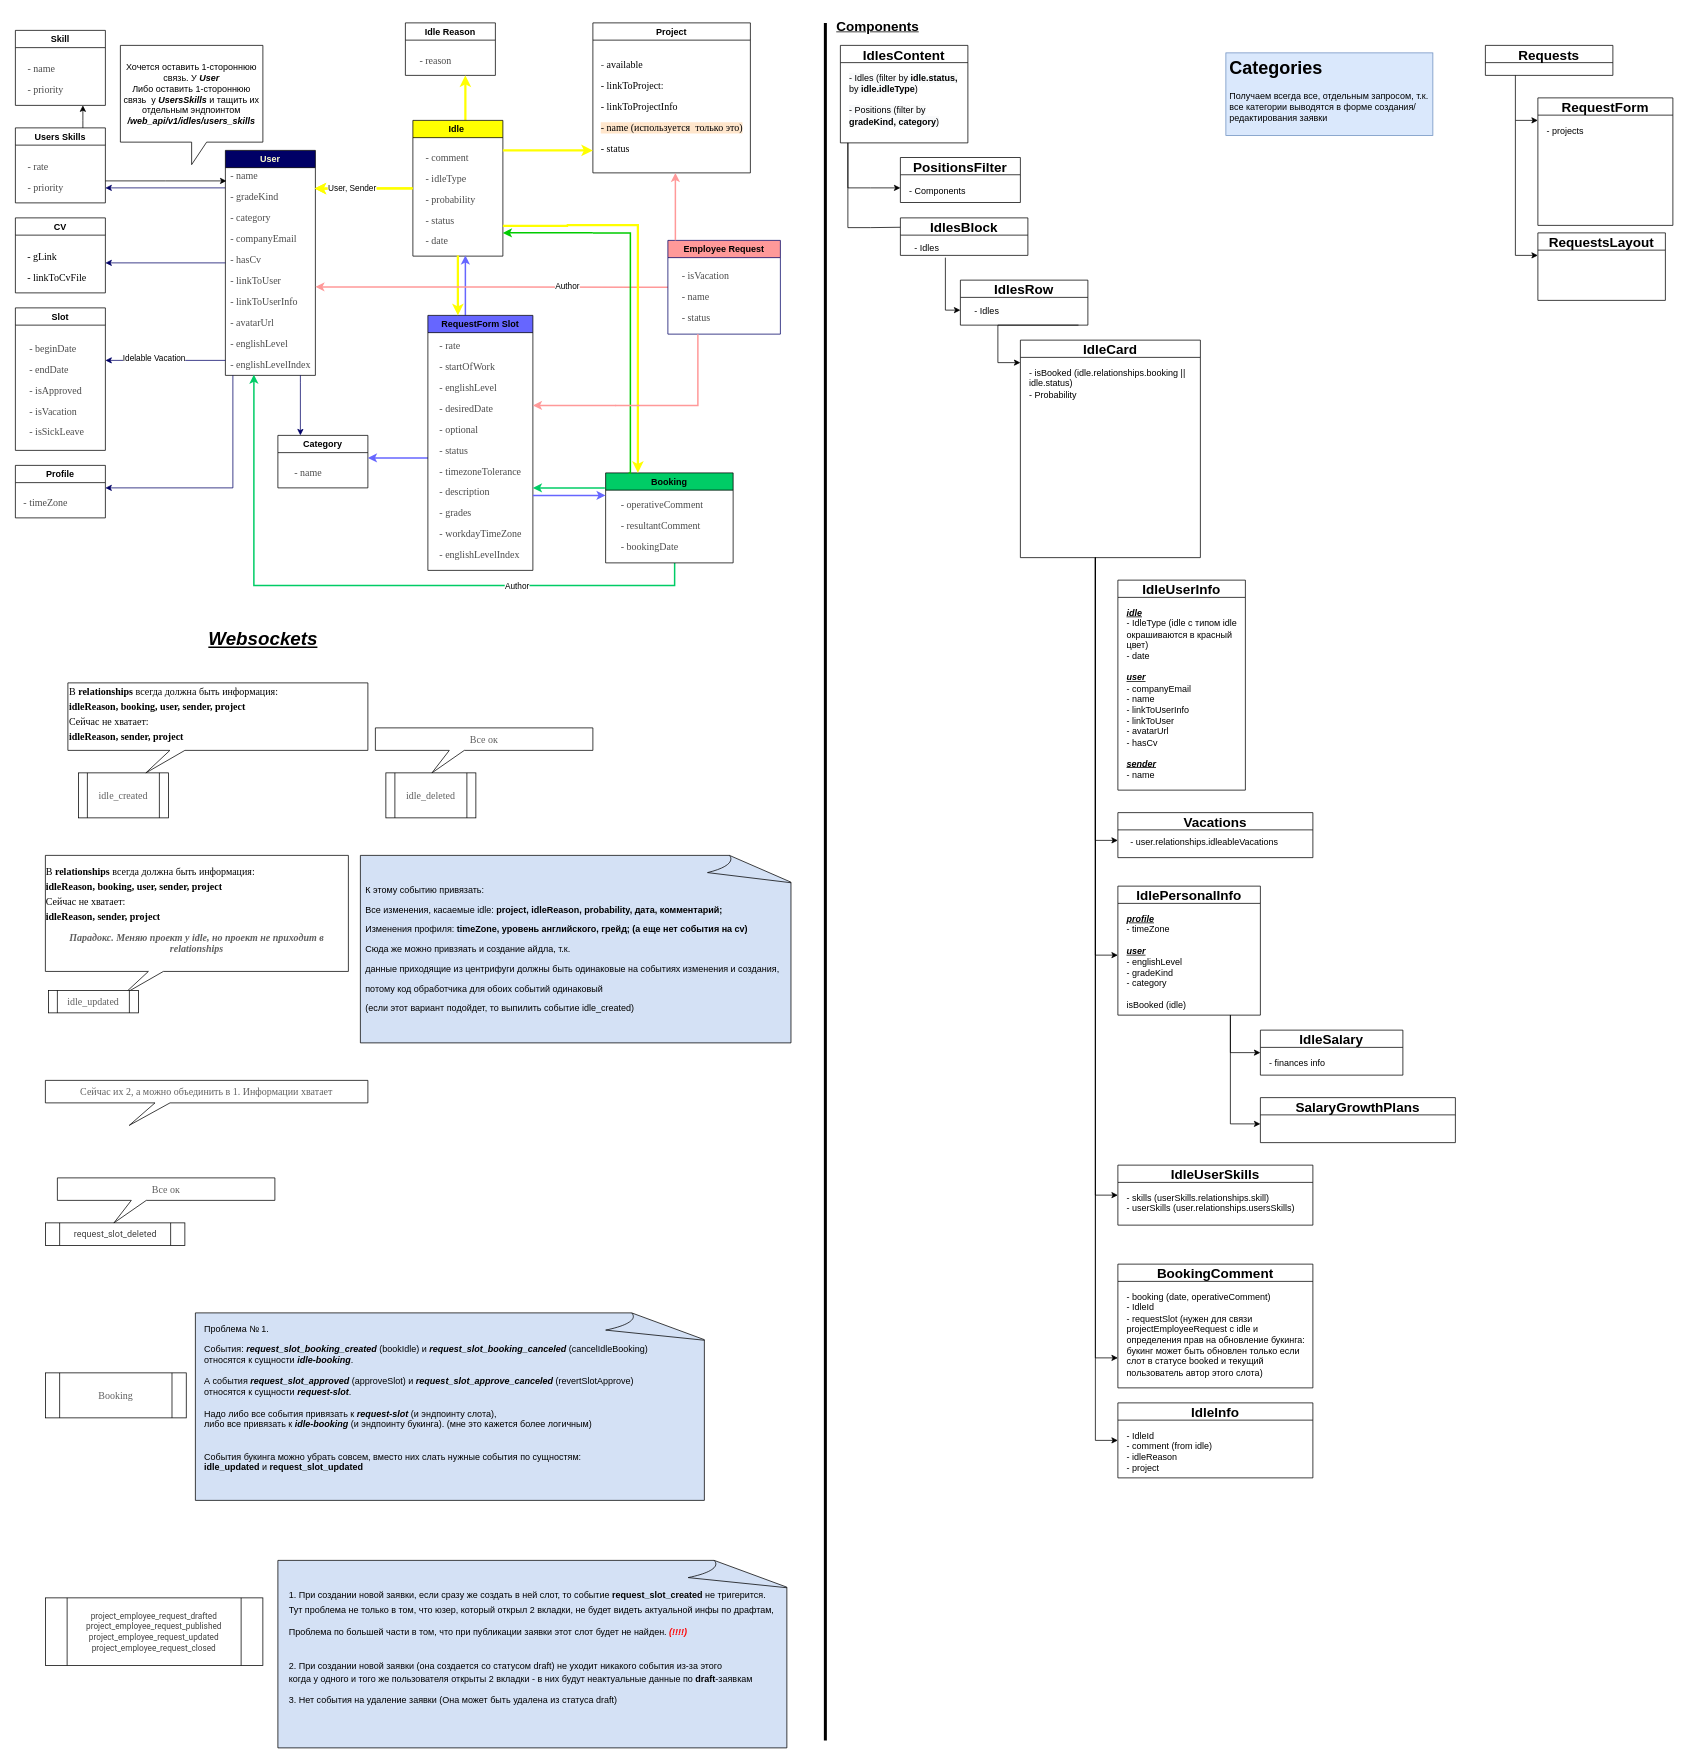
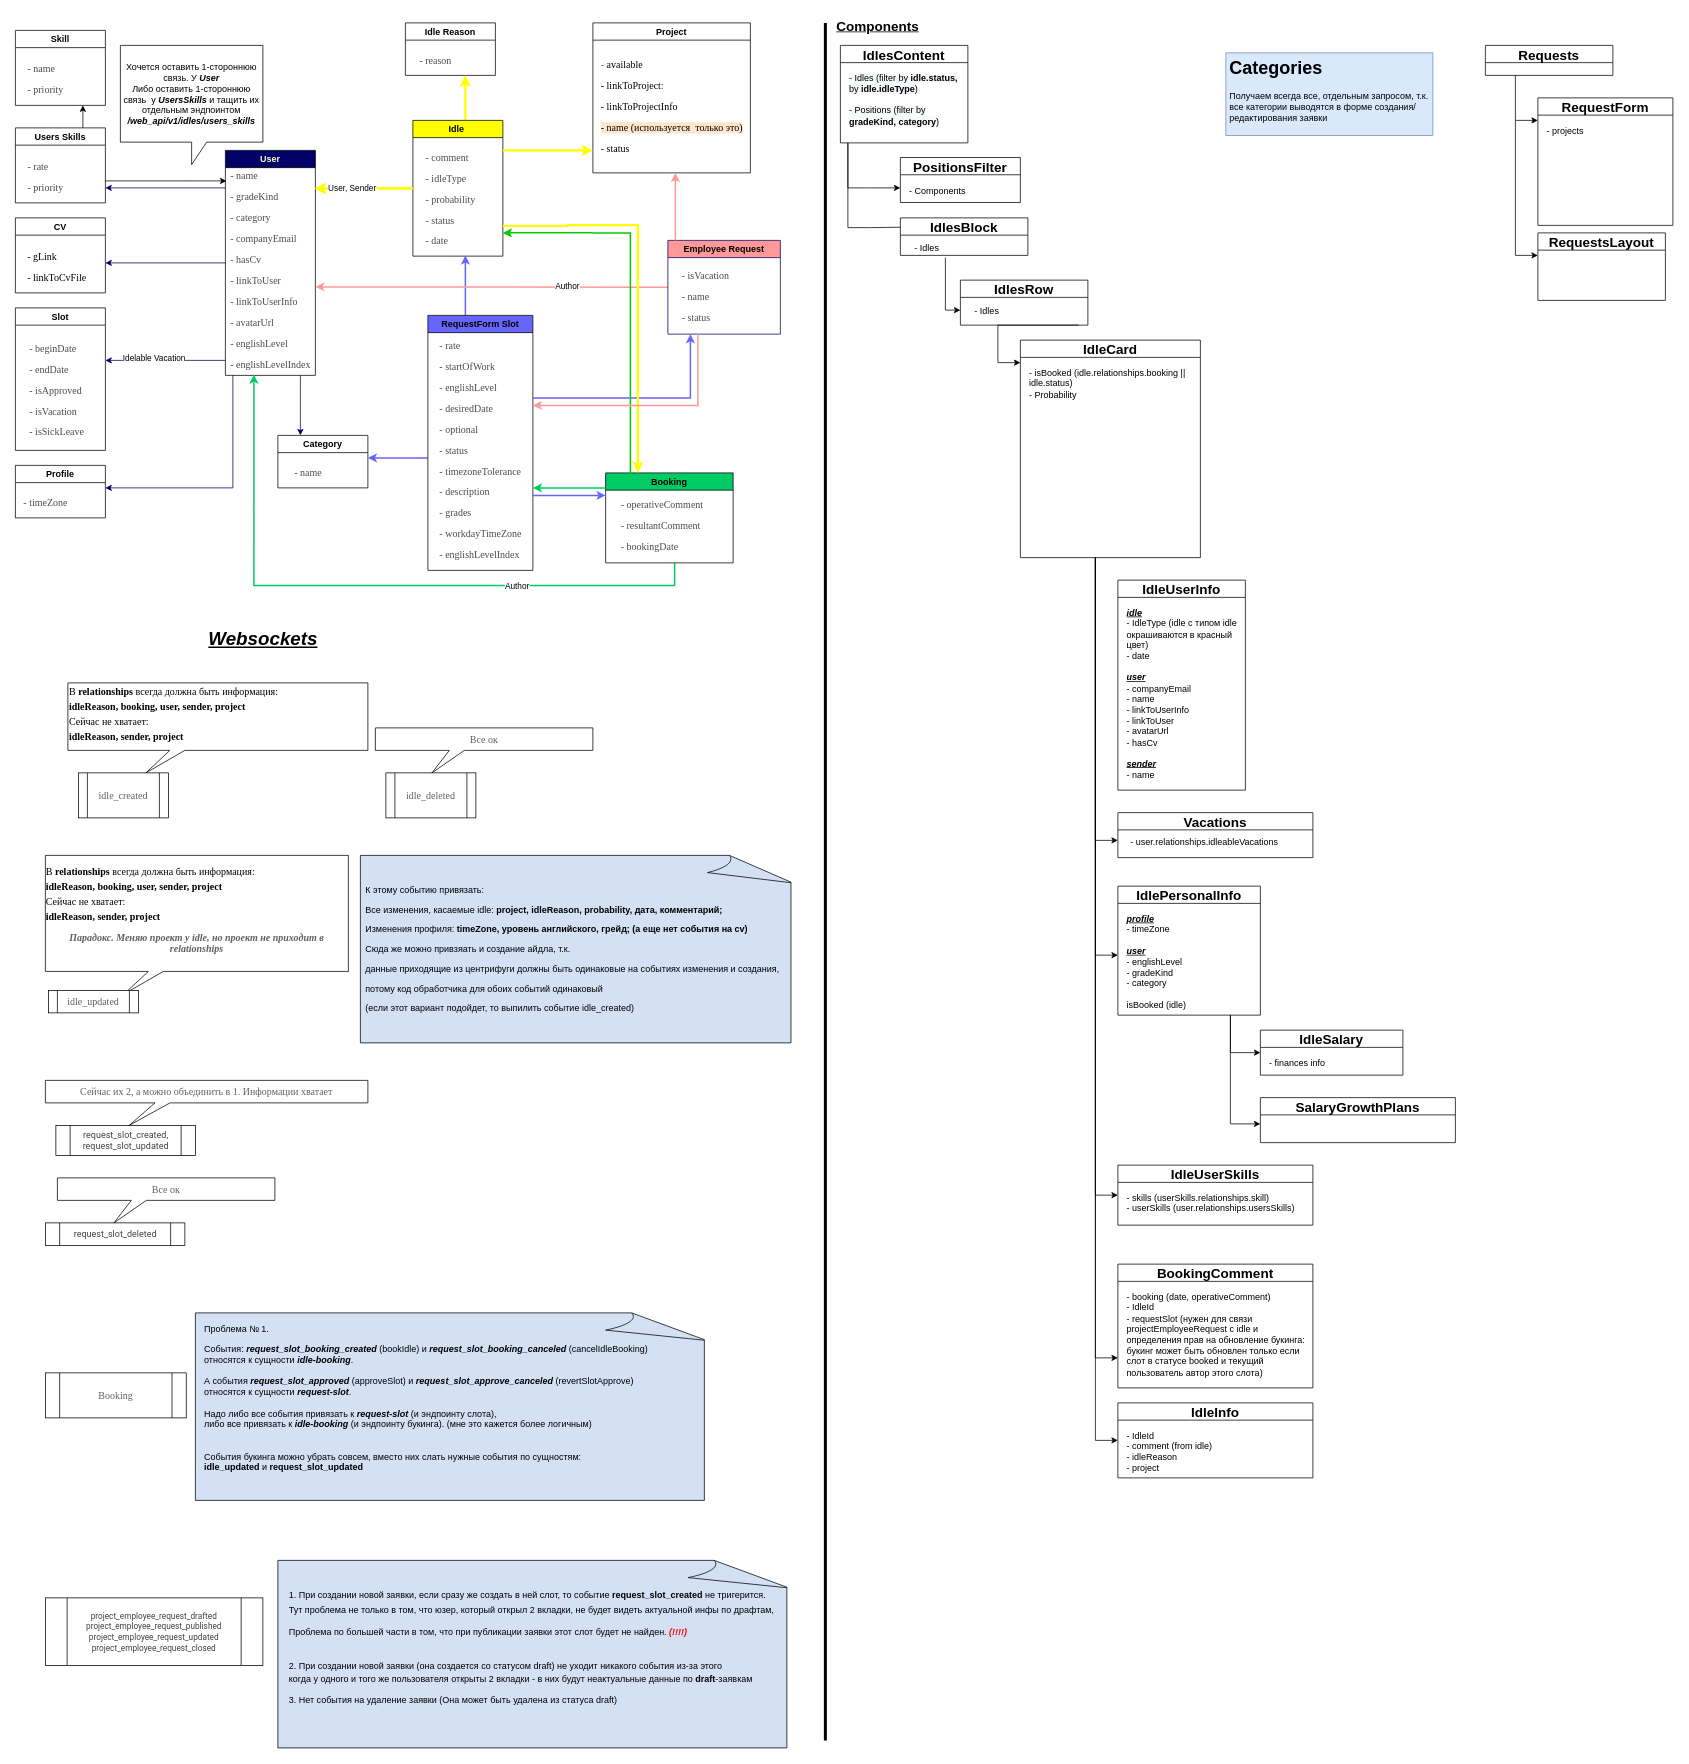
- <mxCell id="78" style="edgeStyle=orthogonalEdgeStyle;rounded=0;orthogonalLoop=1;jettySize=auto;html=1;strokeColor=#FFFF00;strokeWidth=3;" parent="47" source="73" target="76" edge="1"><mxGeometry relative="1" as="geometry"><Array as="points"><mxPoint x="590" y="330" /><mxPoint x="590" y="330" /></Array><mxPoint x="580" y="521" as="targetPoint" /></mxGeometry></mxCell>
+ <mxCell id="86" style="edgeStyle=orthogonalEdgeStyle;rounded=0;orthogonalLoop=1;jettySize=auto;html=1;strokeColor=#6666FF;strokeWidth=2;" parent="47" source="76" target="85" edge="1"><mxGeometry relative="1" as="geometry"><mxPoint x="1280" y="380" as="targetPoint" /><Array as="points"><mxPoint x="900" y="500" /></Array></mxGeometry></mxCell>
+ <mxCell id="109" value="&lt;font style=&quot;font-size: 12px;&quot;&gt;&lt;span style=&quot;color: rgb(66, 66, 66); font-family: Roboto, sans-serif; text-align: start; background-color: rgb(255, 255, 255);&quot;&gt;request_slot_created,&lt;br&gt;&lt;/span&gt;&lt;span style=&quot;color: rgb(66, 66, 66); font-family: Roboto, sans-serif; text-align: start; background-color: rgb(255, 255, 255);&quot;&gt;request_slot_updated&lt;/span&gt;&lt;/font&gt;" style="shape=process;whiteSpace=wrap;html=1;backgroundOutline=1;" parent="108" vertex="1"><mxGeometry x="14" y="60" width="186" height="40" as="geometry" /></mxCell>
